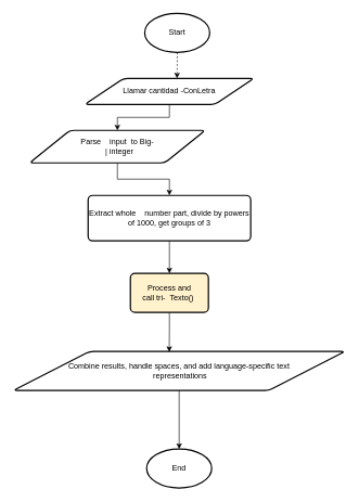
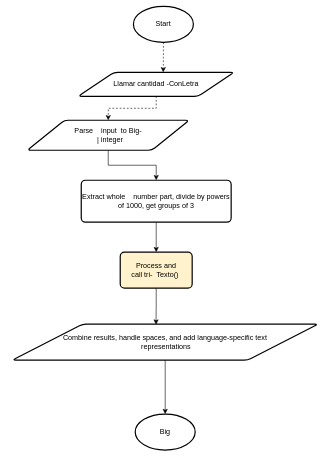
- <mxCell id="2" value="Start" style="strokeWidth=2;html=1;shape=mxgraph.flowchart.start_1;whiteSpace=wrap;" vertex="1" parent="1"><mxGeometry x="222" y="20" width="100" height="60" as="geometry" /></mxCell>
+ <mxCell id="2" value="Start" style="strokeWidth=2;html=1;shape=mxgraph.flowchart.start_1;whiteSpace=wrap;" vertex="1" parent="1"><mxGeometry x="222" y="10" width="100" height="60" as="geometry" /></mxCell>
- <mxCell id="3" style="edgeStyle=orthogonalEdgeStyle;rounded=0;orthogonalLoop=1;jettySize=auto;html=1;exitX=0.5;exitY=1;exitDx=0;exitDy=0;entryX=0.5;entryY=0;entryDx=0;entryDy=0;" edge="1" parent="1" source="4" target="7"><mxGeometry relative="1" as="geometry" /></mxCell>
+ <mxCell id="3" style="edgeStyle=orthogonalEdgeStyle;rounded=0;orthogonalLoop=1;jettySize=auto;html=1;exitX=0.5;exitY=1;exitDx=0;exitDy=0;entryX=0.5;entryY=0;entryDx=0;entryDy=0;dashed=1;" edge="1" parent="1" source="4" target="7"><mxGeometry relative="1" as="geometry" /></mxCell>
- <mxCell id="13" value="End" style="strokeWidth=2;html=1;shape=mxgraph.flowchart.start_1;whiteSpace=wrap;" vertex="1" parent="1"><mxGeometry x="225" y="690" width="100" height="60" as="geometry" /></mxCell>
+ <mxCell id="13" value="Big" style="strokeWidth=2;html=1;shape=mxgraph.flowchart.start_1;whiteSpace=wrap;" vertex="1" parent="1"><mxGeometry x="225" y="690" width="100" height="60" as="geometry" /></mxCell>
